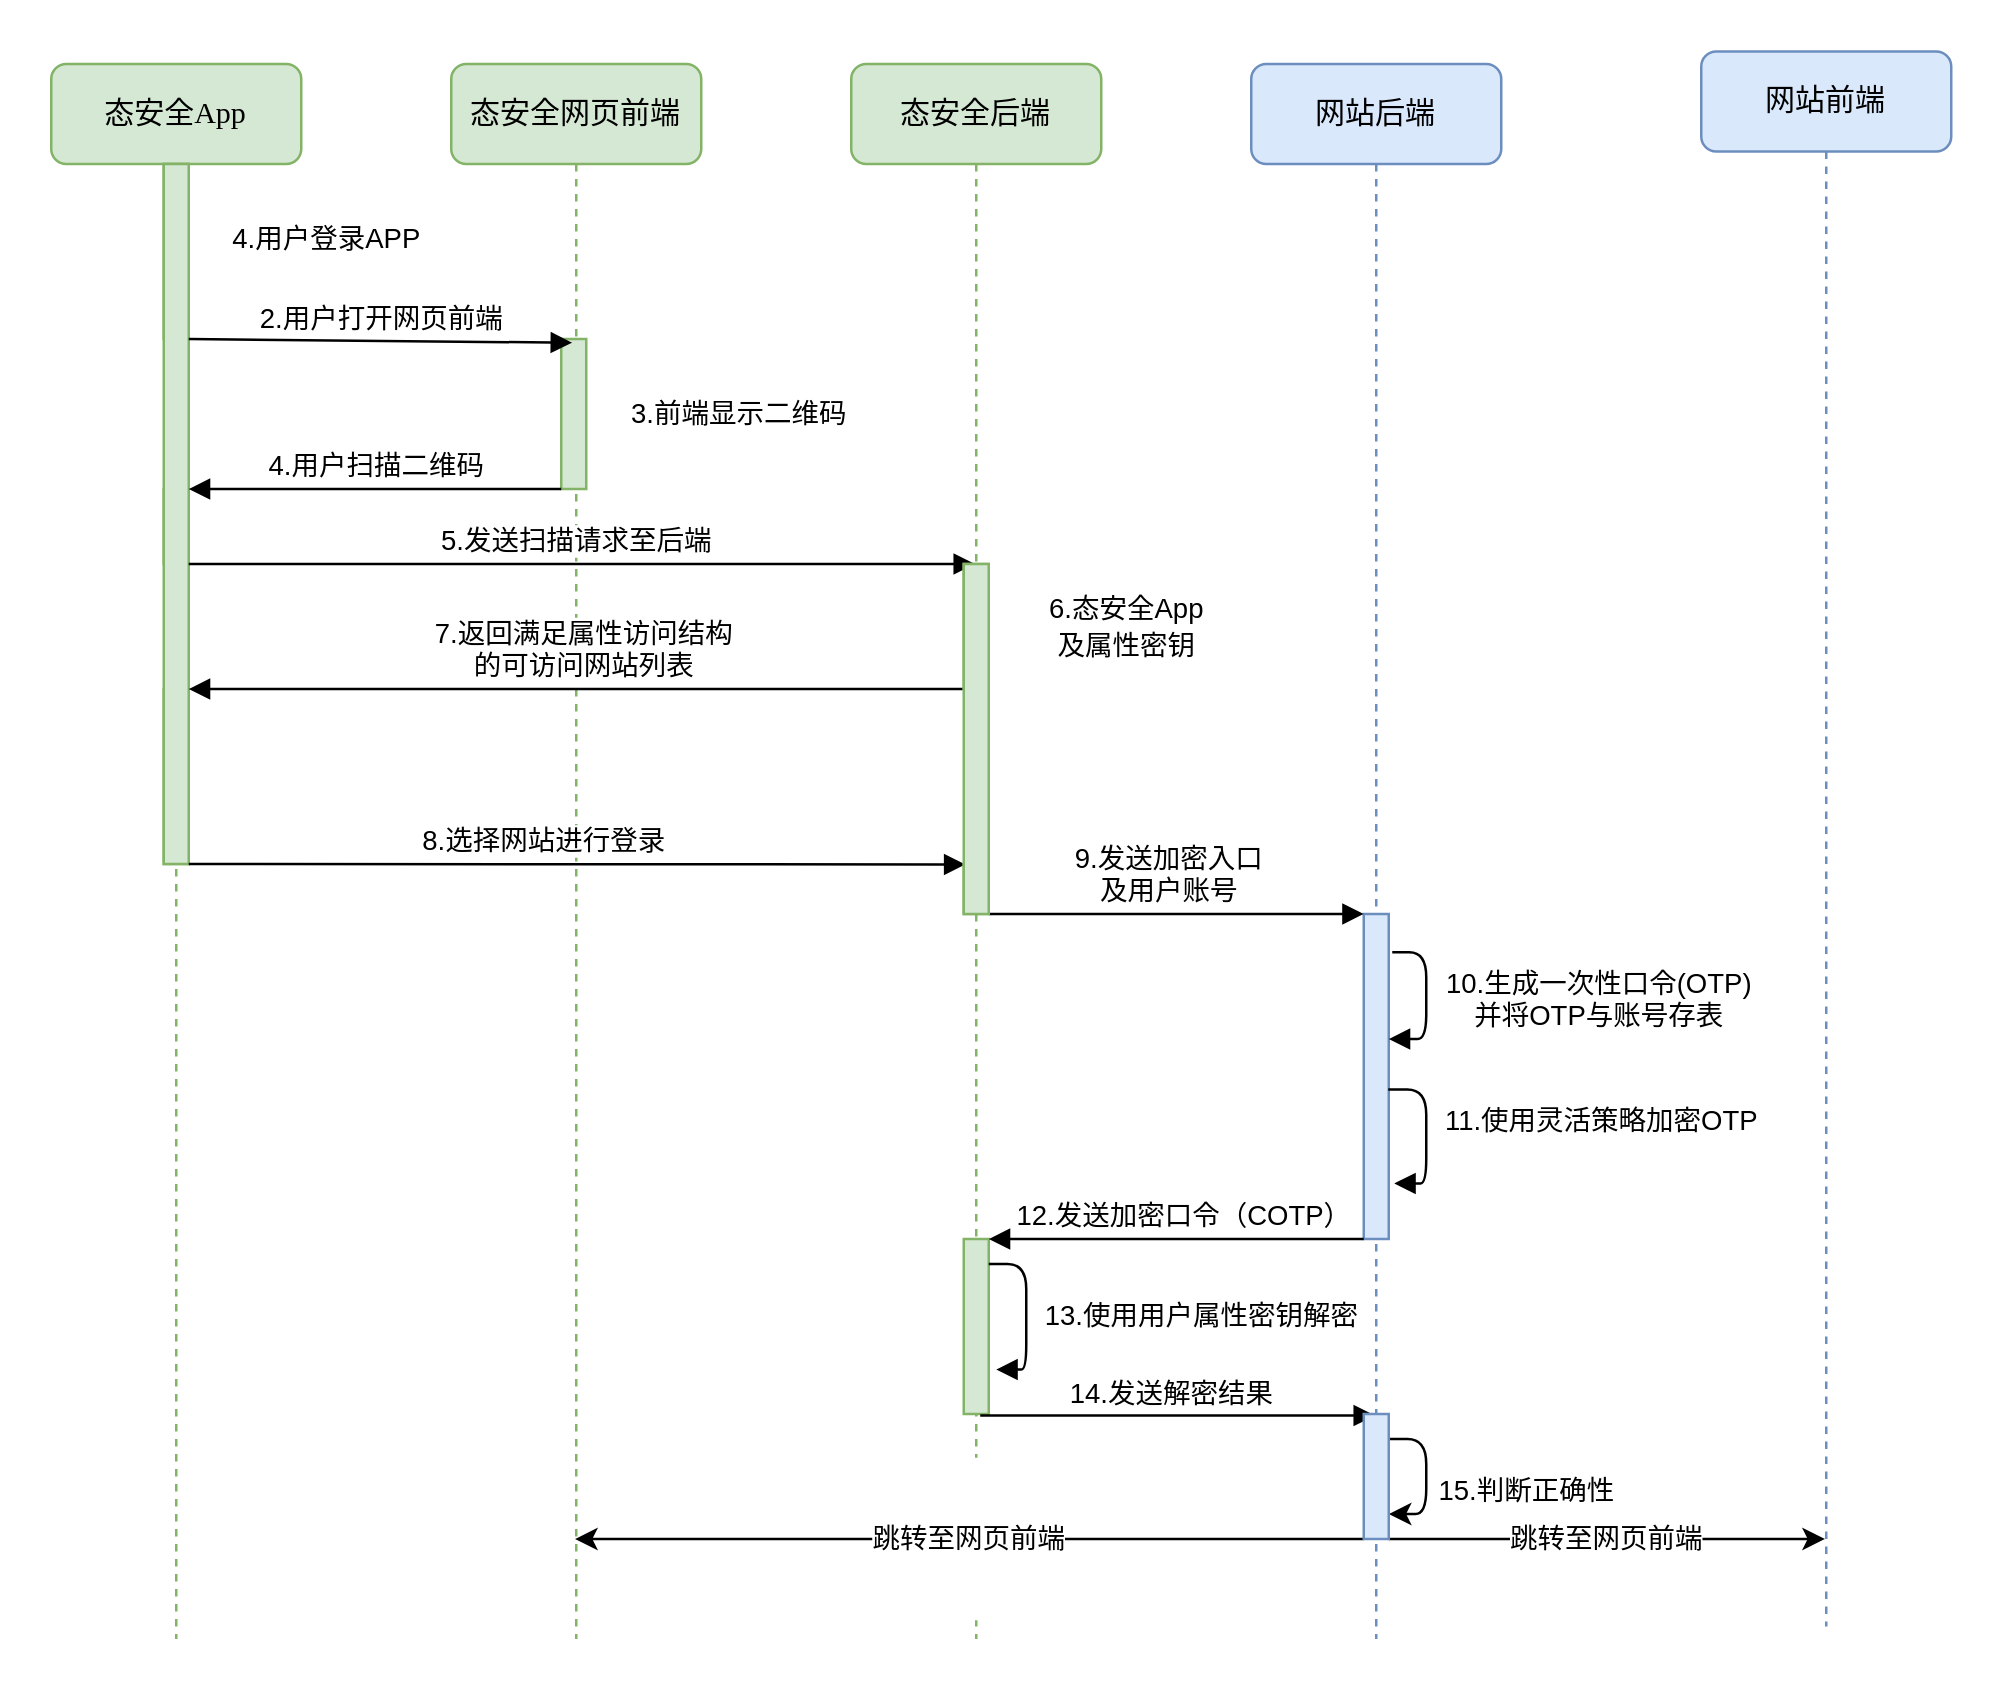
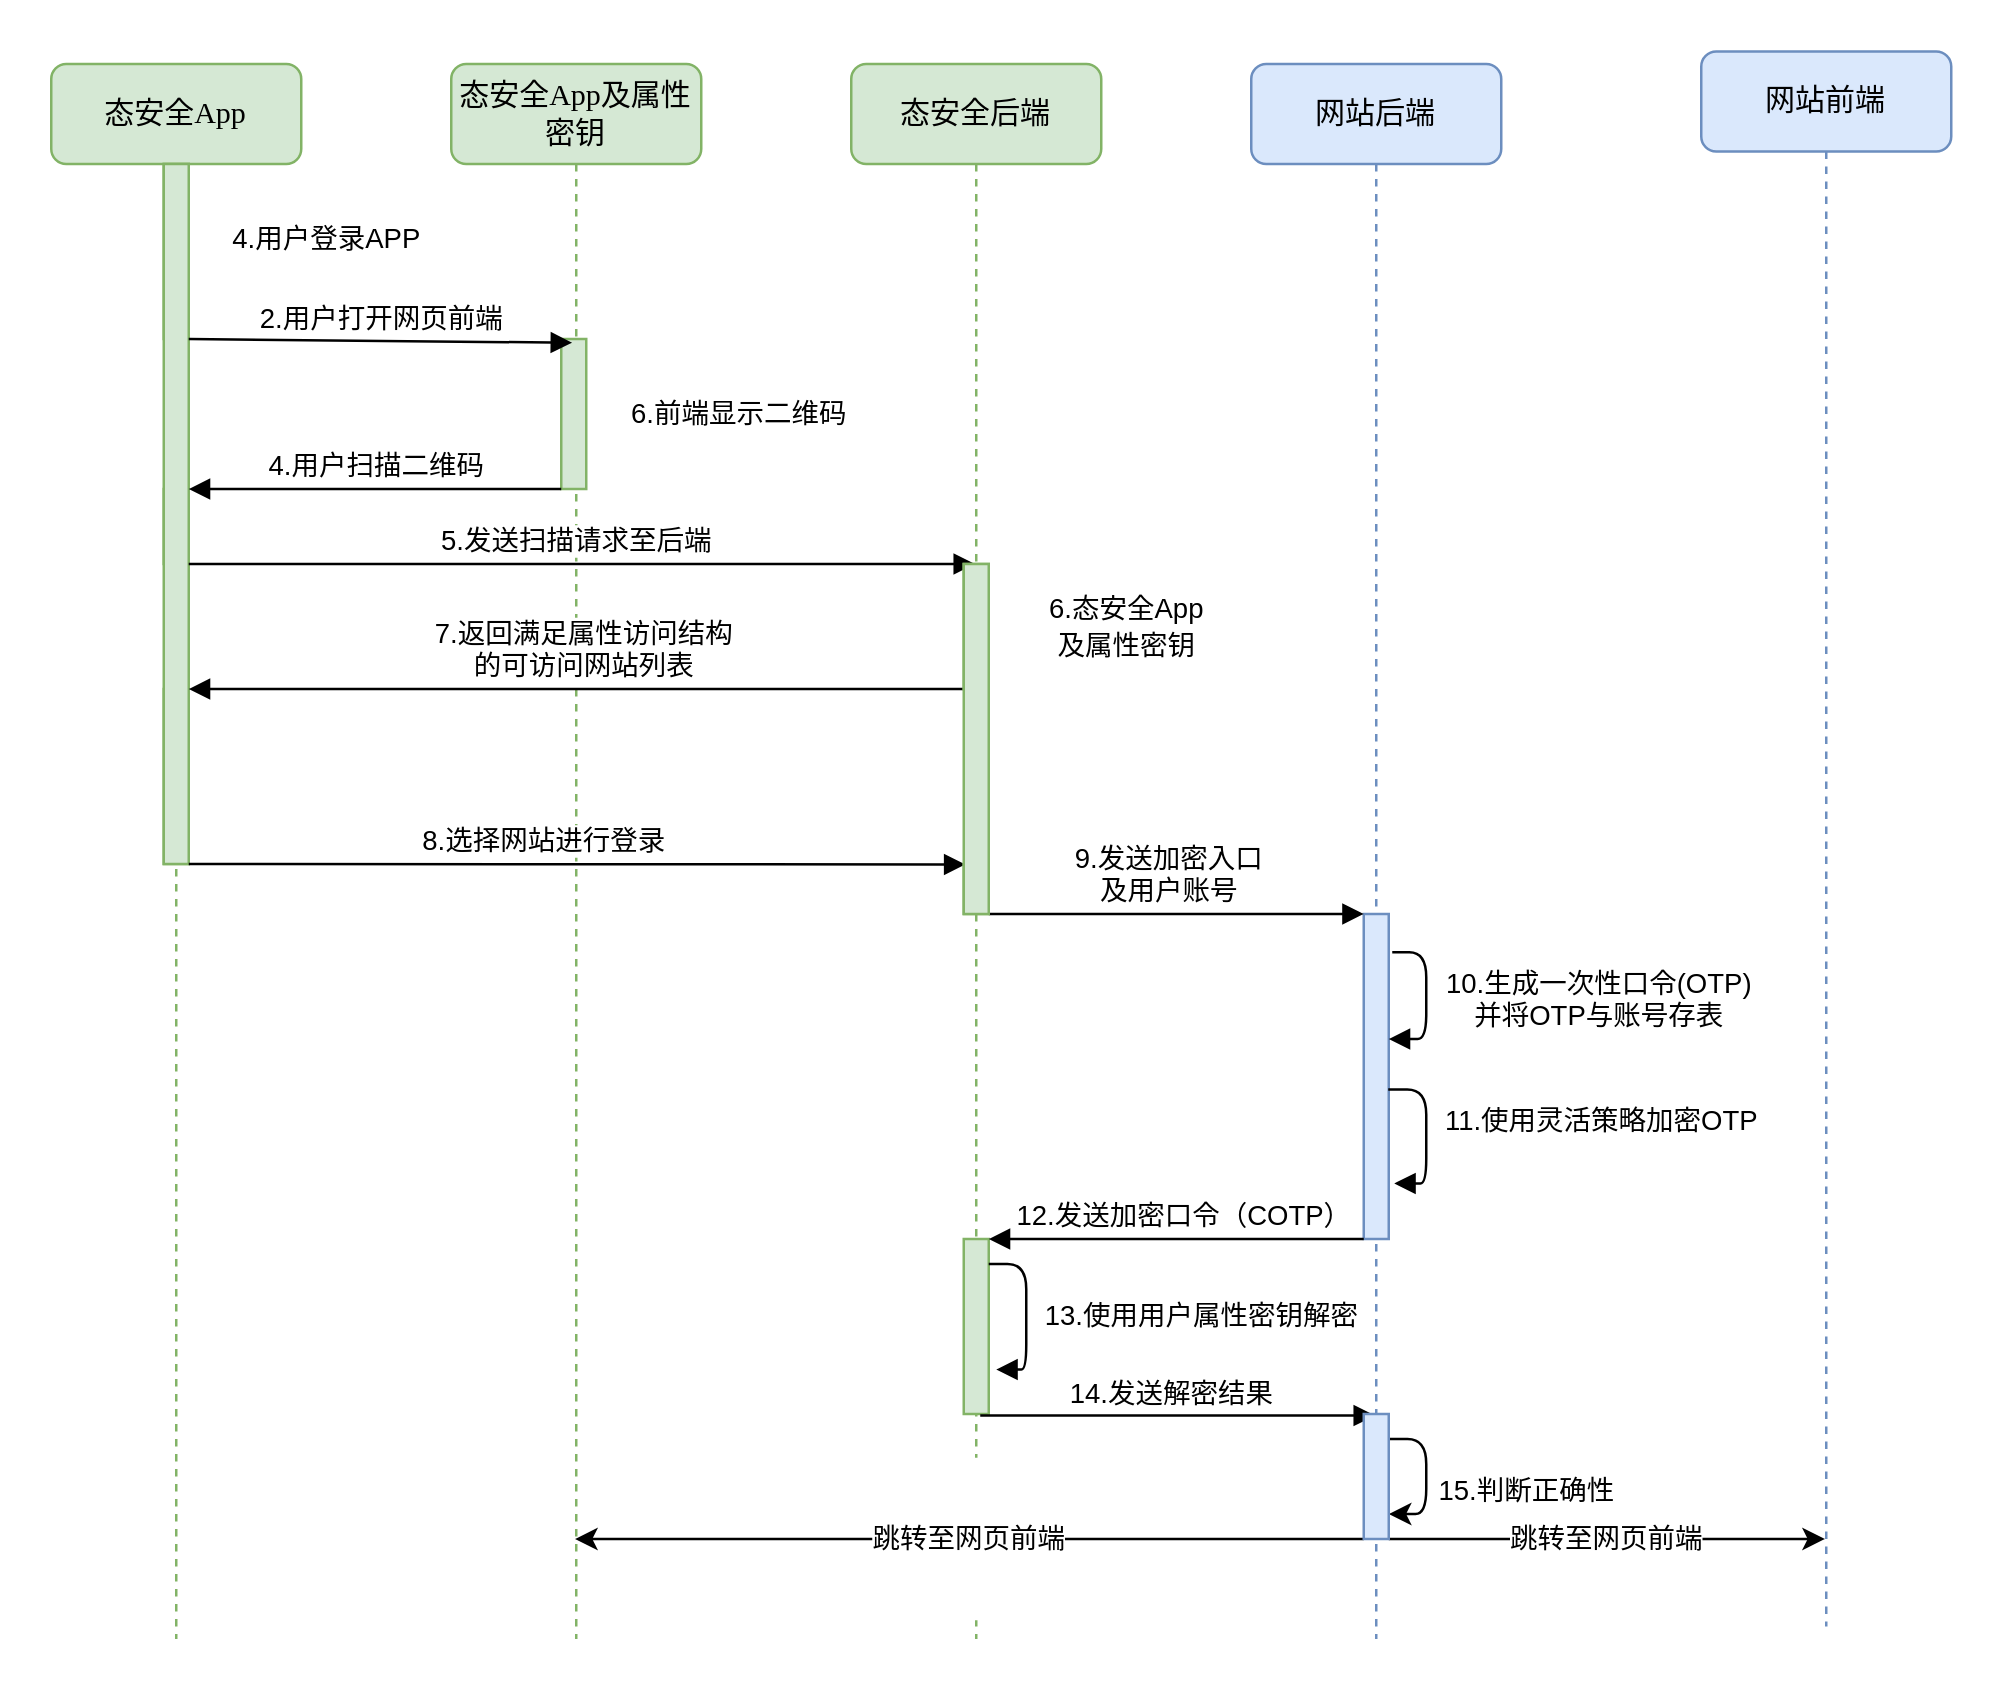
- <mxCell id="2" value="态安全网页前端" style="shape=umlLifeline;perimeter=lifelinePerimeter;whiteSpace=wrap;html=1;container=1;collapsible=0;recursiveResize=0;outlineConnect=0;rounded=1;shadow=0;comic=0;labelBackgroundColor=none;strokeWidth=1;fontFamily=Verdana;fontSize=12;align=center;fillColor=#d5e8d4;strokeColor=#82b366;" parent="1" vertex="1"><mxGeometry x="180" y="25" width="100" height="630" as="geometry" /></mxCell>
+ <mxCell id="2" value="态安全App及属性密钥" style="shape=umlLifeline;perimeter=lifelinePerimeter;whiteSpace=wrap;html=1;container=1;collapsible=0;recursiveResize=0;outlineConnect=0;rounded=1;shadow=0;comic=0;labelBackgroundColor=none;strokeWidth=1;fontFamily=Verdana;fontSize=12;align=center;fillColor=#d5e8d4;strokeColor=#82b366;" parent="1" vertex="1"><mxGeometry x="180" y="25" width="100" height="630" as="geometry" /></mxCell>
- <mxCell id="26" value="&lt;span style=&quot;font-size: 11px ; background-color: rgb(255 , 255 , 255)&quot;&gt;3.前端显示二维码&lt;/span&gt;" style="text;html=1;align=center;verticalAlign=middle;resizable=0;points=[];autosize=1;" vertex="1" parent="1"><mxGeometry x="240" y="155" width="110" height="20" as="geometry" /></mxCell>
+ <mxCell id="26" value="&lt;span style=&quot;font-size: 11px ; background-color: rgb(255 , 255 , 255)&quot;&gt;6.前端显示二维码&lt;/span&gt;" style="text;html=1;align=center;verticalAlign=middle;resizable=0;points=[];autosize=1;" vertex="1" parent="1"><mxGeometry x="240" y="155" width="110" height="20" as="geometry" /></mxCell>
